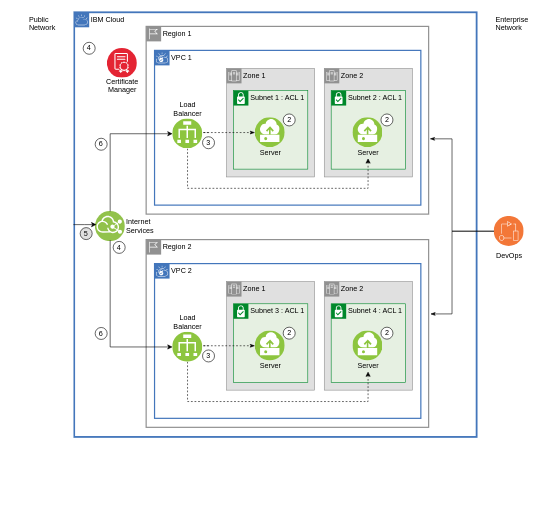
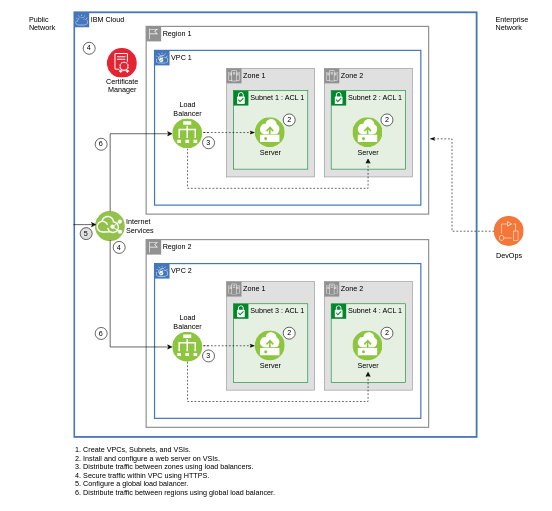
- <mxCell id="45" value="" style="edgeStyle=orthogonalEdgeStyle;fontSize=12;html=1;endArrow=none;endFill=0;endSize=6;rounded=0;strokeWidth=1;dashed=0;startArrow=classicThin;startFill=1;entryX=0;entryY=0.5;entryDx=0;entryDy=0;exitX=1.004;exitY=0.599;exitDx=0;exitDy=0;exitPerimeter=0;" parent="1" target="41" edge="1" source="9"><mxGeometry width="60" height="60" relative="1" as="geometry"><mxPoint x="890" y="-520" as="sourcePoint" /><mxPoint x="943" y="-560" as="targetPoint" /><Array as="points"><mxPoint x="753" y="231" /><mxPoint x="753" y="385" /></Array></mxGeometry></mxCell>
+ <mxCell id="45" value="" style="edgeStyle=orthogonalEdgeStyle;fontSize=12;html=1;endArrow=none;endFill=0;endSize=6;rounded=0;strokeWidth=1;dashed=1;startArrow=classicThin;startFill=1;entryX=0;entryY=0.5;entryDx=0;entryDy=0;exitX=1.004;exitY=0.599;exitDx=0;exitDy=0;exitPerimeter=0;" parent="1" target="41" edge="1" source="9"><mxGeometry width="60" height="60" relative="1" as="geometry"><mxPoint x="890" y="-520" as="sourcePoint" /><mxPoint x="943" y="-560" as="targetPoint" /><Array as="points"><mxPoint x="753" y="231" /><mxPoint x="753" y="385" /></Array></mxGeometry></mxCell>
- <mxCell id="44" value="" style="edgeStyle=orthogonalEdgeStyle;fontSize=12;html=1;startArrow=classicThin;startFill=1;startSize=6;endArrow=none;endFill=0;endSize=6;rounded=0;strokeWidth=1;dashed=0;entryX=0;entryY=0.5;entryDx=0;entryDy=0;exitX=1.006;exitY=0.396;exitDx=0;exitDy=0;exitPerimeter=0;" parent="1" target="41" edge="1" source="23"><mxGeometry width="60" height="60" relative="1" as="geometry"><mxPoint x="890" y="-230" as="sourcePoint" /><mxPoint x="936" y="-180" as="targetPoint" /><Array as="points"><mxPoint x="753" y="523" /><mxPoint x="753" y="385" /></Array></mxGeometry></mxCell>
+ <mxCell id="46" value="&lt;div align=&quot;left&quot;&gt;1. Create VPCs, Subnets, and VSIs.&lt;/div&gt;&lt;div align=&quot;left&quot;&gt;2. Install and configure a web server on VSIs.&lt;/div&gt;&lt;div align=&quot;left&quot;&gt;3. Distribute traffic between zones using load balancers.&lt;/div&gt;&lt;div align=&quot;left&quot;&gt;4. Secure traffic within VPC using HTTPS.&lt;/div&gt;&lt;div align=&quot;left&quot;&gt;5. Configure a global load balancer.&lt;/div&gt;&lt;div align=&quot;left&quot;&gt;6. Distribute traffic between regions using global load balancer.&lt;br&gt;&lt;/div&gt;" style="text;html=1;resizable=0;autosize=1;align=left;verticalAlign=middle;points=[];fillColor=none;strokeColor=none;rounded=0;fontColor=#000000;" vertex="1" parent="1"><mxGeometry x="123" y="740" width="350" height="90" as="geometry" /></mxCell>
